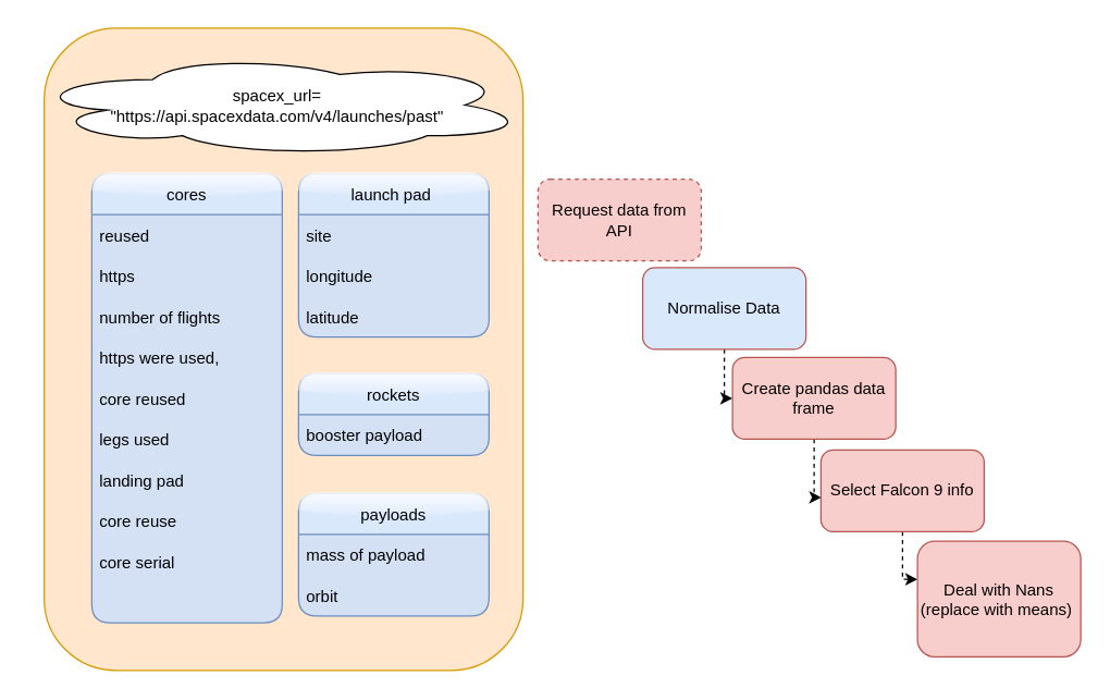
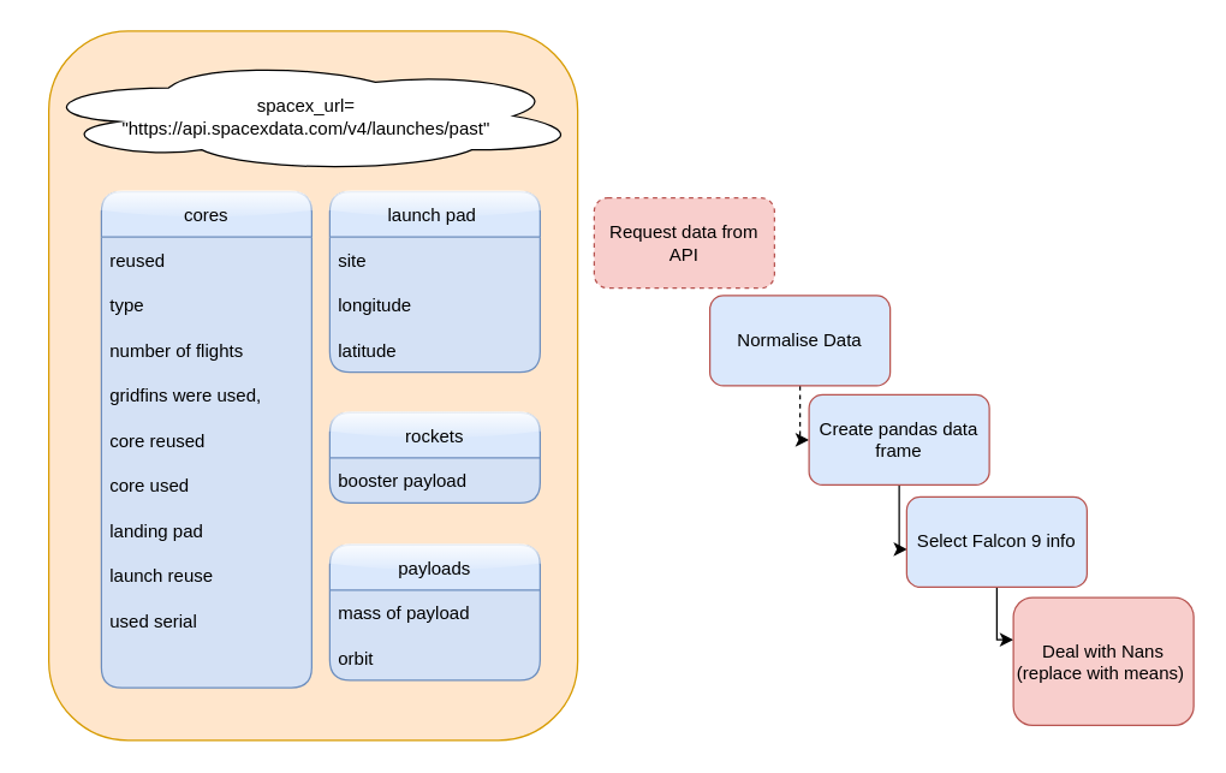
- <mxCell id="15" value="https" style="text;strokeColor=none;fillColor=none;align=left;verticalAlign=middle;spacingLeft=4;spacingRight=4;overflow=hidden;points=[[0,0.5],[1,0.5]];portConstraint=eastwest;rotatable=0;fontFamily=Helvetica;" vertex="1" parent="13"><mxGeometry y="60" width="140" height="30" as="geometry" /></mxCell>
+ <mxCell id="15" value="type" style="text;strokeColor=none;fillColor=none;align=left;verticalAlign=middle;spacingLeft=4;spacingRight=4;overflow=hidden;points=[[0,0.5],[1,0.5]];portConstraint=eastwest;rotatable=0;fontFamily=Helvetica;" vertex="1" parent="13"><mxGeometry y="60" width="140" height="30" as="geometry" /></mxCell>
- <mxCell id="17" value="https were used," style="text;strokeColor=none;fillColor=none;align=left;verticalAlign=middle;spacingLeft=4;spacingRight=4;overflow=hidden;points=[[0,0.5],[1,0.5]];portConstraint=eastwest;rotatable=0;fontFamily=Helvetica;" vertex="1" parent="13"><mxGeometry y="120" width="140" height="30" as="geometry" /></mxCell>
+ <mxCell id="17" value="gridfins were used," style="text;strokeColor=none;fillColor=none;align=left;verticalAlign=middle;spacingLeft=4;spacingRight=4;overflow=hidden;points=[[0,0.5],[1,0.5]];portConstraint=eastwest;rotatable=0;fontFamily=Helvetica;" vertex="1" parent="13"><mxGeometry y="120" width="140" height="30" as="geometry" /></mxCell>
- <mxCell id="7" value="Create pandas data frame" style="rounded=1;whiteSpace=wrap;html=1;fontFamily=Helvetica;fillColor=#f8cecc;strokeColor=#b85450;" vertex="1" parent="1"><mxGeometry x="538" y="262" width="120" height="60" as="geometry" /></mxCell>
+ <mxCell id="7" value="Create pandas data frame" style="rounded=1;whiteSpace=wrap;html=1;fontFamily=Helvetica;fillColor=#dae8fc;strokeColor=#b85450;" vertex="1" parent="1"><mxGeometry x="538" y="262" width="120" height="60" as="geometry" /></mxCell>
- <mxCell id="19" value="legs used " style="text;strokeColor=none;fillColor=none;align=left;verticalAlign=middle;spacingLeft=4;spacingRight=4;overflow=hidden;points=[[0,0.5],[1,0.5]];portConstraint=eastwest;rotatable=0;fontFamily=Helvetica;" vertex="1" parent="13"><mxGeometry y="180" width="140" height="30" as="geometry" /></mxCell>
+ <mxCell id="19" value="core used " style="text;strokeColor=none;fillColor=none;align=left;verticalAlign=middle;spacingLeft=4;spacingRight=4;overflow=hidden;points=[[0,0.5],[1,0.5]];portConstraint=eastwest;rotatable=0;fontFamily=Helvetica;" vertex="1" parent="13"><mxGeometry y="180" width="140" height="30" as="geometry" /></mxCell>
- <mxCell id="6" style="edgeStyle=orthogonalEdgeStyle;rounded=0;orthogonalLoop=1;jettySize=auto;html=1;fontFamily=Helvetica;entryX=0.003;entryY=0.58;entryDx=0;entryDy=0;entryPerimeter=0;dashed=1;" edge="1" parent="1" source="7" target="9"><mxGeometry relative="1" as="geometry"><mxPoint x="598" y="366.268" as="targetPoint" /><Array as="points"><mxPoint x="598" y="365" /></Array></mxGeometry></mxCell>
+ <mxCell id="6" style="edgeStyle=orthogonalEdgeStyle;rounded=0;orthogonalLoop=1;jettySize=auto;html=1;fontFamily=Helvetica;entryX=0.003;entryY=0.58;entryDx=0;entryDy=0;entryPerimeter=0;" edge="1" parent="1" source="7" target="9"><mxGeometry relative="1" as="geometry"><mxPoint x="598" y="366.268" as="targetPoint" /><Array as="points"><mxPoint x="598" y="365" /></Array></mxGeometry></mxCell>
- <mxCell id="9" value="Select Falcon 9 info" style="rounded=1;whiteSpace=wrap;html=1;fontFamily=Helvetica;fillColor=#f8cecc;strokeColor=#b85450;" vertex="1" parent="1"><mxGeometry x="603" y="330" width="120" height="60" as="geometry" /></mxCell>
+ <mxCell id="9" value="Select Falcon 9 info" style="rounded=1;whiteSpace=wrap;html=1;fontFamily=Helvetica;fillColor=#dae8fc;strokeColor=#b85450;" vertex="1" parent="1"><mxGeometry x="603" y="330" width="120" height="60" as="geometry" /></mxCell>
- <mxCell id="21" value="core reuse " style="text;strokeColor=none;fillColor=none;align=left;verticalAlign=middle;spacingLeft=4;spacingRight=4;overflow=hidden;points=[[0,0.5],[1,0.5]];portConstraint=eastwest;rotatable=0;fontFamily=Helvetica;" vertex="1" parent="13"><mxGeometry y="240" width="140" height="30" as="geometry" /></mxCell>
+ <mxCell id="21" value="launch reuse " style="text;strokeColor=none;fillColor=none;align=left;verticalAlign=middle;spacingLeft=4;spacingRight=4;overflow=hidden;points=[[0,0.5],[1,0.5]];portConstraint=eastwest;rotatable=0;fontFamily=Helvetica;" vertex="1" parent="13"><mxGeometry y="240" width="140" height="30" as="geometry" /></mxCell>
- <mxCell id="8" value="" style="edgeStyle=orthogonalEdgeStyle;rounded=0;orthogonalLoop=1;jettySize=auto;html=1;fontFamily=Helvetica;dashed=1;" edge="1" parent="1" source="9" target="10"><mxGeometry relative="1" as="geometry"><Array as="points"><mxPoint x="663" y="425" /></Array></mxGeometry></mxCell>
+ <mxCell id="8" value="" style="edgeStyle=orthogonalEdgeStyle;rounded=0;orthogonalLoop=1;jettySize=auto;html=1;fontFamily=Helvetica;" edge="1" parent="1" source="9" target="10"><mxGeometry relative="1" as="geometry"><Array as="points"><mxPoint x="663" y="425" /></Array></mxGeometry></mxCell>
- <mxCell id="22" value="core serial" style="text;strokeColor=none;fillColor=none;align=left;verticalAlign=middle;spacingLeft=4;spacingRight=4;overflow=hidden;points=[[0,0.5],[1,0.5]];portConstraint=eastwest;rotatable=0;fontFamily=Helvetica;" vertex="1" parent="13"><mxGeometry y="270" width="140" height="30" as="geometry" /></mxCell>
+ <mxCell id="22" value="used serial" style="text;strokeColor=none;fillColor=none;align=left;verticalAlign=middle;spacingLeft=4;spacingRight=4;overflow=hidden;points=[[0,0.5],[1,0.5]];portConstraint=eastwest;rotatable=0;fontFamily=Helvetica;" vertex="1" parent="13"><mxGeometry y="270" width="140" height="30" as="geometry" /></mxCell>
